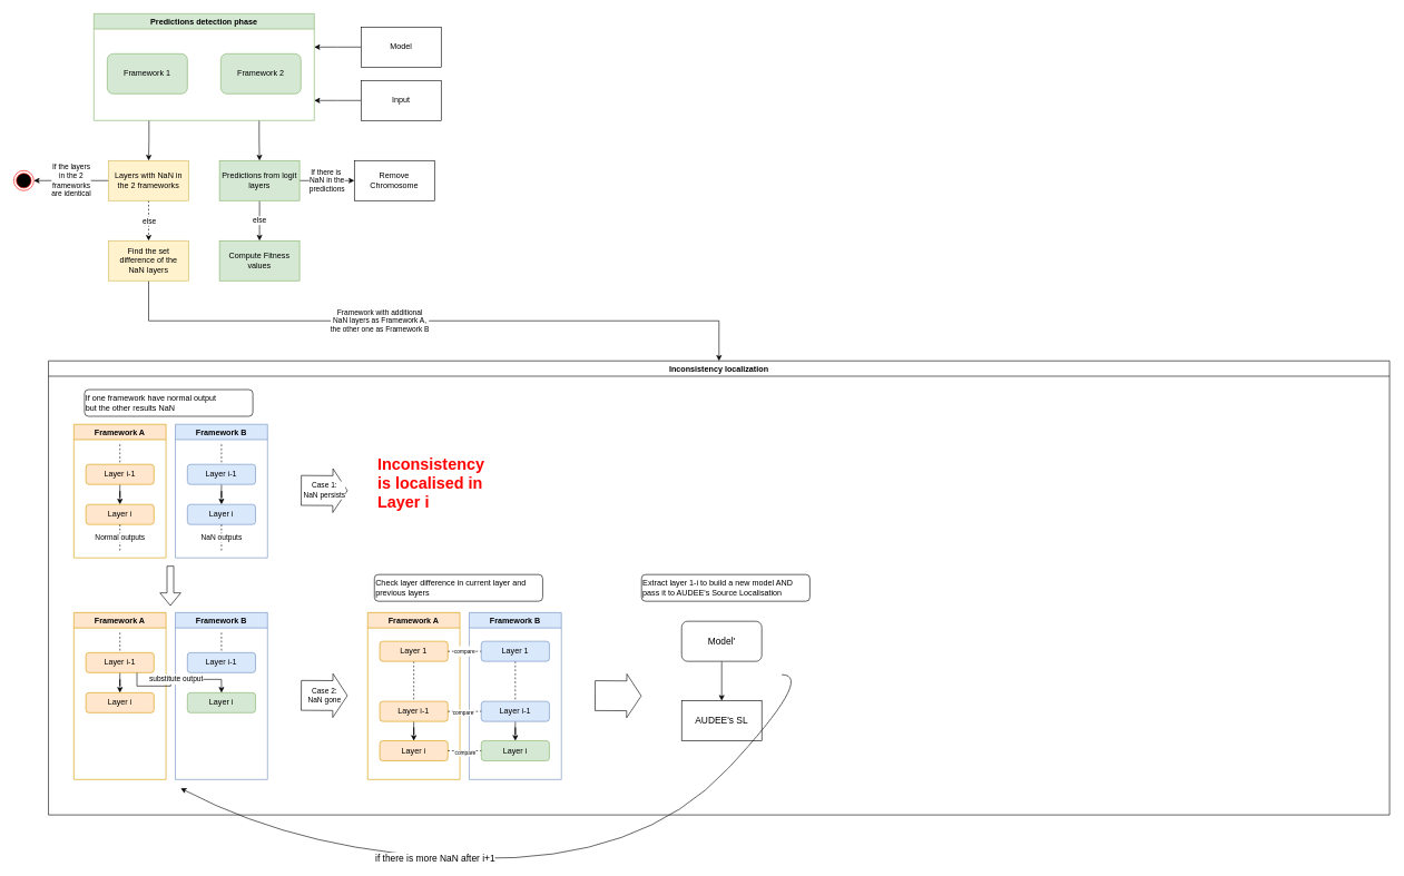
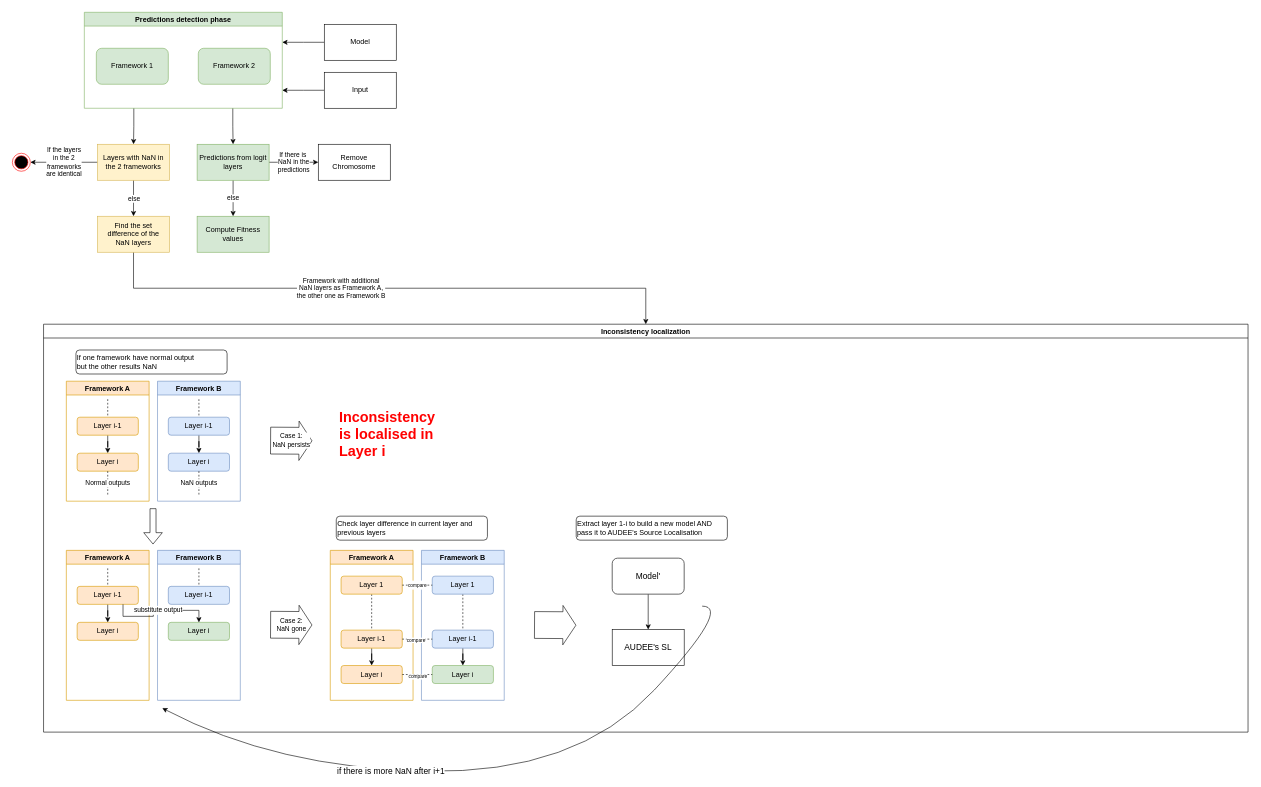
- <mxCell id="62" value="" style="edgeStyle=orthogonalEdgeStyle;rounded=0;orthogonalLoop=1;jettySize=auto;html=1;entryX=0.5;entryY=0;entryDx=0;entryDy=0;dashed=1;" parent="1" source="65" target="72" edge="1"><mxGeometry relative="1" as="geometry"><mxPoint x="222" y="360" as="targetPoint" /></mxGeometry></mxCell>
+ <mxCell id="62" value="" style="edgeStyle=orthogonalEdgeStyle;rounded=0;orthogonalLoop=1;jettySize=auto;html=1;entryX=0.5;entryY=0;entryDx=0;entryDy=0;" parent="1" source="65" target="72" edge="1"><mxGeometry relative="1" as="geometry"><mxPoint x="222" y="360" as="targetPoint" /></mxGeometry></mxCell>
